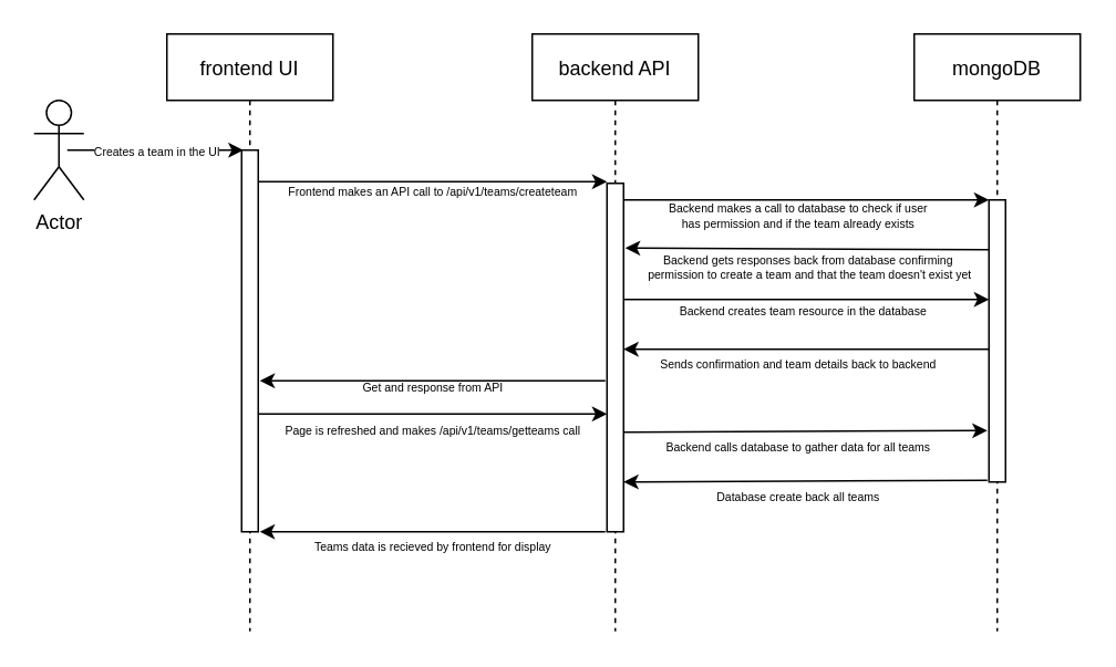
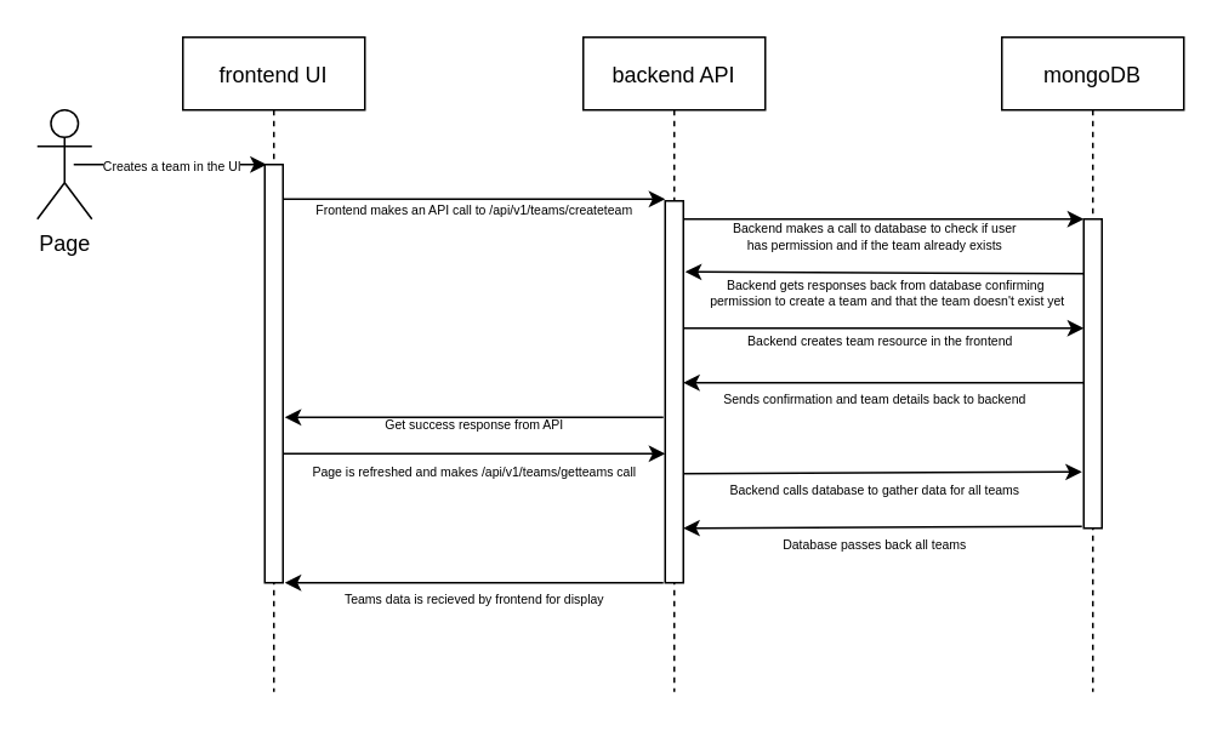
- <mxCell id="9" value="Actor" style="shape=umlActor;verticalLabelPosition=bottom;verticalAlign=top;html=1;outlineConnect=0;" vertex="1" parent="1"><mxGeometry x="20" y="60" width="30" height="60" as="geometry" /></mxCell>
+ <mxCell id="9" value="Page" style="shape=umlActor;verticalLabelPosition=bottom;verticalAlign=top;html=1;outlineConnect=0;" vertex="1" parent="1"><mxGeometry x="20" y="60" width="30" height="60" as="geometry" /></mxCell>
- <mxCell id="17" value="Backend creates team resource in the database" style="text;html=1;align=center;verticalAlign=middle;resizable=0;points=[];autosize=1;strokeColor=none;fillColor=none;fontSize=7;" vertex="1" parent="1"><mxGeometry x="403" y="183" width="160" height="10" as="geometry" /></mxCell>
+ <mxCell id="17" value="Backend creates team resource in the frontend" style="text;html=1;align=center;verticalAlign=middle;resizable=0;points=[];autosize=1;strokeColor=none;fillColor=none;fontSize=7;" vertex="1" parent="1"><mxGeometry x="403" y="183" width="160" height="10" as="geometry" /></mxCell>
- <mxCell id="28" value="Get and response from API" style="text;html=1;align=center;verticalAlign=middle;resizable=0;points=[];autosize=1;strokeColor=none;fillColor=none;fontSize=7;" vertex="1" parent="1"><mxGeometry x="205" y="229" width="110" height="10" as="geometry" /></mxCell>
+ <mxCell id="28" value="Get success response from API" style="text;html=1;align=center;verticalAlign=middle;resizable=0;points=[];autosize=1;strokeColor=none;fillColor=none;fontSize=7;" vertex="1" parent="1"><mxGeometry x="205" y="229" width="110" height="10" as="geometry" /></mxCell>
- <mxCell id="25" value="Database create back all teams" style="text;html=1;align=center;verticalAlign=middle;resizable=0;points=[];autosize=1;strokeColor=none;fillColor=none;fontSize=7;" vertex="1" parent="1"><mxGeometry x="420" y="295" width="120" height="10" as="geometry" /></mxCell>
+ <mxCell id="25" value="Database passes back all teams" style="text;html=1;align=center;verticalAlign=middle;resizable=0;points=[];autosize=1;strokeColor=none;fillColor=none;fontSize=7;" vertex="1" parent="1"><mxGeometry x="420" y="295" width="120" height="10" as="geometry" /></mxCell>
